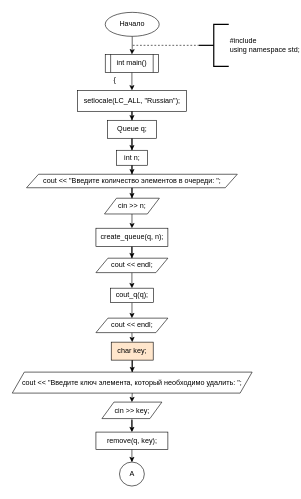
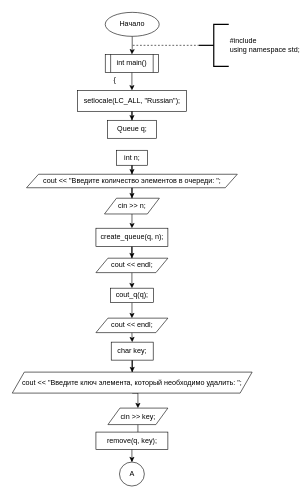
- <mxCell id="11" value="" style="edgeStyle=orthogonalEdgeStyle;rounded=0;orthogonalLoop=1;jettySize=auto;html=1;" parent="1" source="12" target="14" edge="1"><mxGeometry relative="1" as="geometry" /></mxCell>
- <mxCell id="29" value="char key;" style="whiteSpace=wrap;html=1;fillColor=#ffe6cc;" parent="1" vertex="1"><mxGeometry x="185" y="570" width="70" height="30" as="geometry" /></mxCell>
+ <mxCell id="29" value="char key;" style="whiteSpace=wrap;html=1;" parent="1" vertex="1"><mxGeometry x="185" y="570" width="70" height="30" as="geometry" /></mxCell>
- <mxCell id="33" value="cin &gt;&gt; key;" style="shape=parallelogram;perimeter=parallelogramPerimeter;whiteSpace=wrap;html=1;fixedSize=1;" parent="1" vertex="1"><mxGeometry x="169.5" y="670" width="100" height="27.5" as="geometry" /></mxCell>
+ <mxCell id="33" value="cin &gt;&gt; key;" style="shape=parallelogram;perimeter=parallelogramPerimeter;whiteSpace=wrap;html=1;fixedSize=1;" parent="1" vertex="1"><mxGeometry x="179.5" y="680" width="100" height="27.5" as="geometry" /></mxCell>
